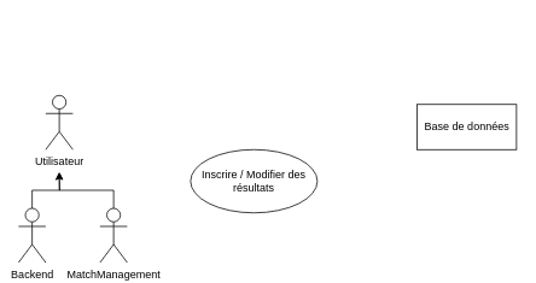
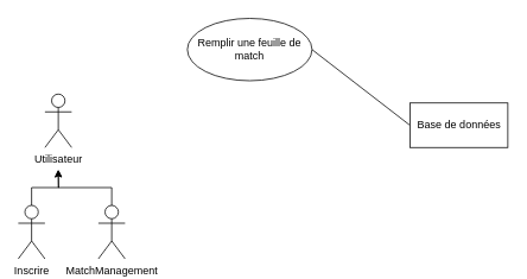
+ <mxCell id="6" value="Remplir une feuille de match" style="ellipse;whiteSpace=wrap;html=1;" parent="1" vertex="1"><mxGeometry x="210" y="20" width="140" height="70" as="geometry" /></mxCell>
+ <mxCell id="5" style="edgeStyle=none;rounded=0;orthogonalLoop=1;jettySize=auto;html=1;entryX=0;entryY=0.5;entryDx=0;entryDy=0;endArrow=none;endFill=0;exitX=1;exitY=0.5;exitDx=0;exitDy=0;" parent="1" source="6" target="8" edge="1"><mxGeometry relative="1" as="geometry" /></mxCell>
- <mxCell id="7" value="Inscrire / Modifier des résultats" style="ellipse;whiteSpace=wrap;html=1;" parent="1" vertex="1"><mxGeometry x="210" y="165" width="140" height="70" as="geometry" /></mxCell>
- <mxCell id="4" value="Backend" style="shape=umlActor;verticalLabelPosition=bottom;labelBackgroundColor=#ffffff;verticalAlign=top;html=1;" parent="1" vertex="1"><mxGeometry x="20" y="230" width="30" height="60" as="geometry" /></mxCell>
+ <mxCell id="4" value="Inscrire" style="shape=umlActor;verticalLabelPosition=bottom;labelBackgroundColor=#ffffff;verticalAlign=top;html=1;" parent="1" vertex="1"><mxGeometry x="20" y="230" width="30" height="60" as="geometry" /></mxCell>
